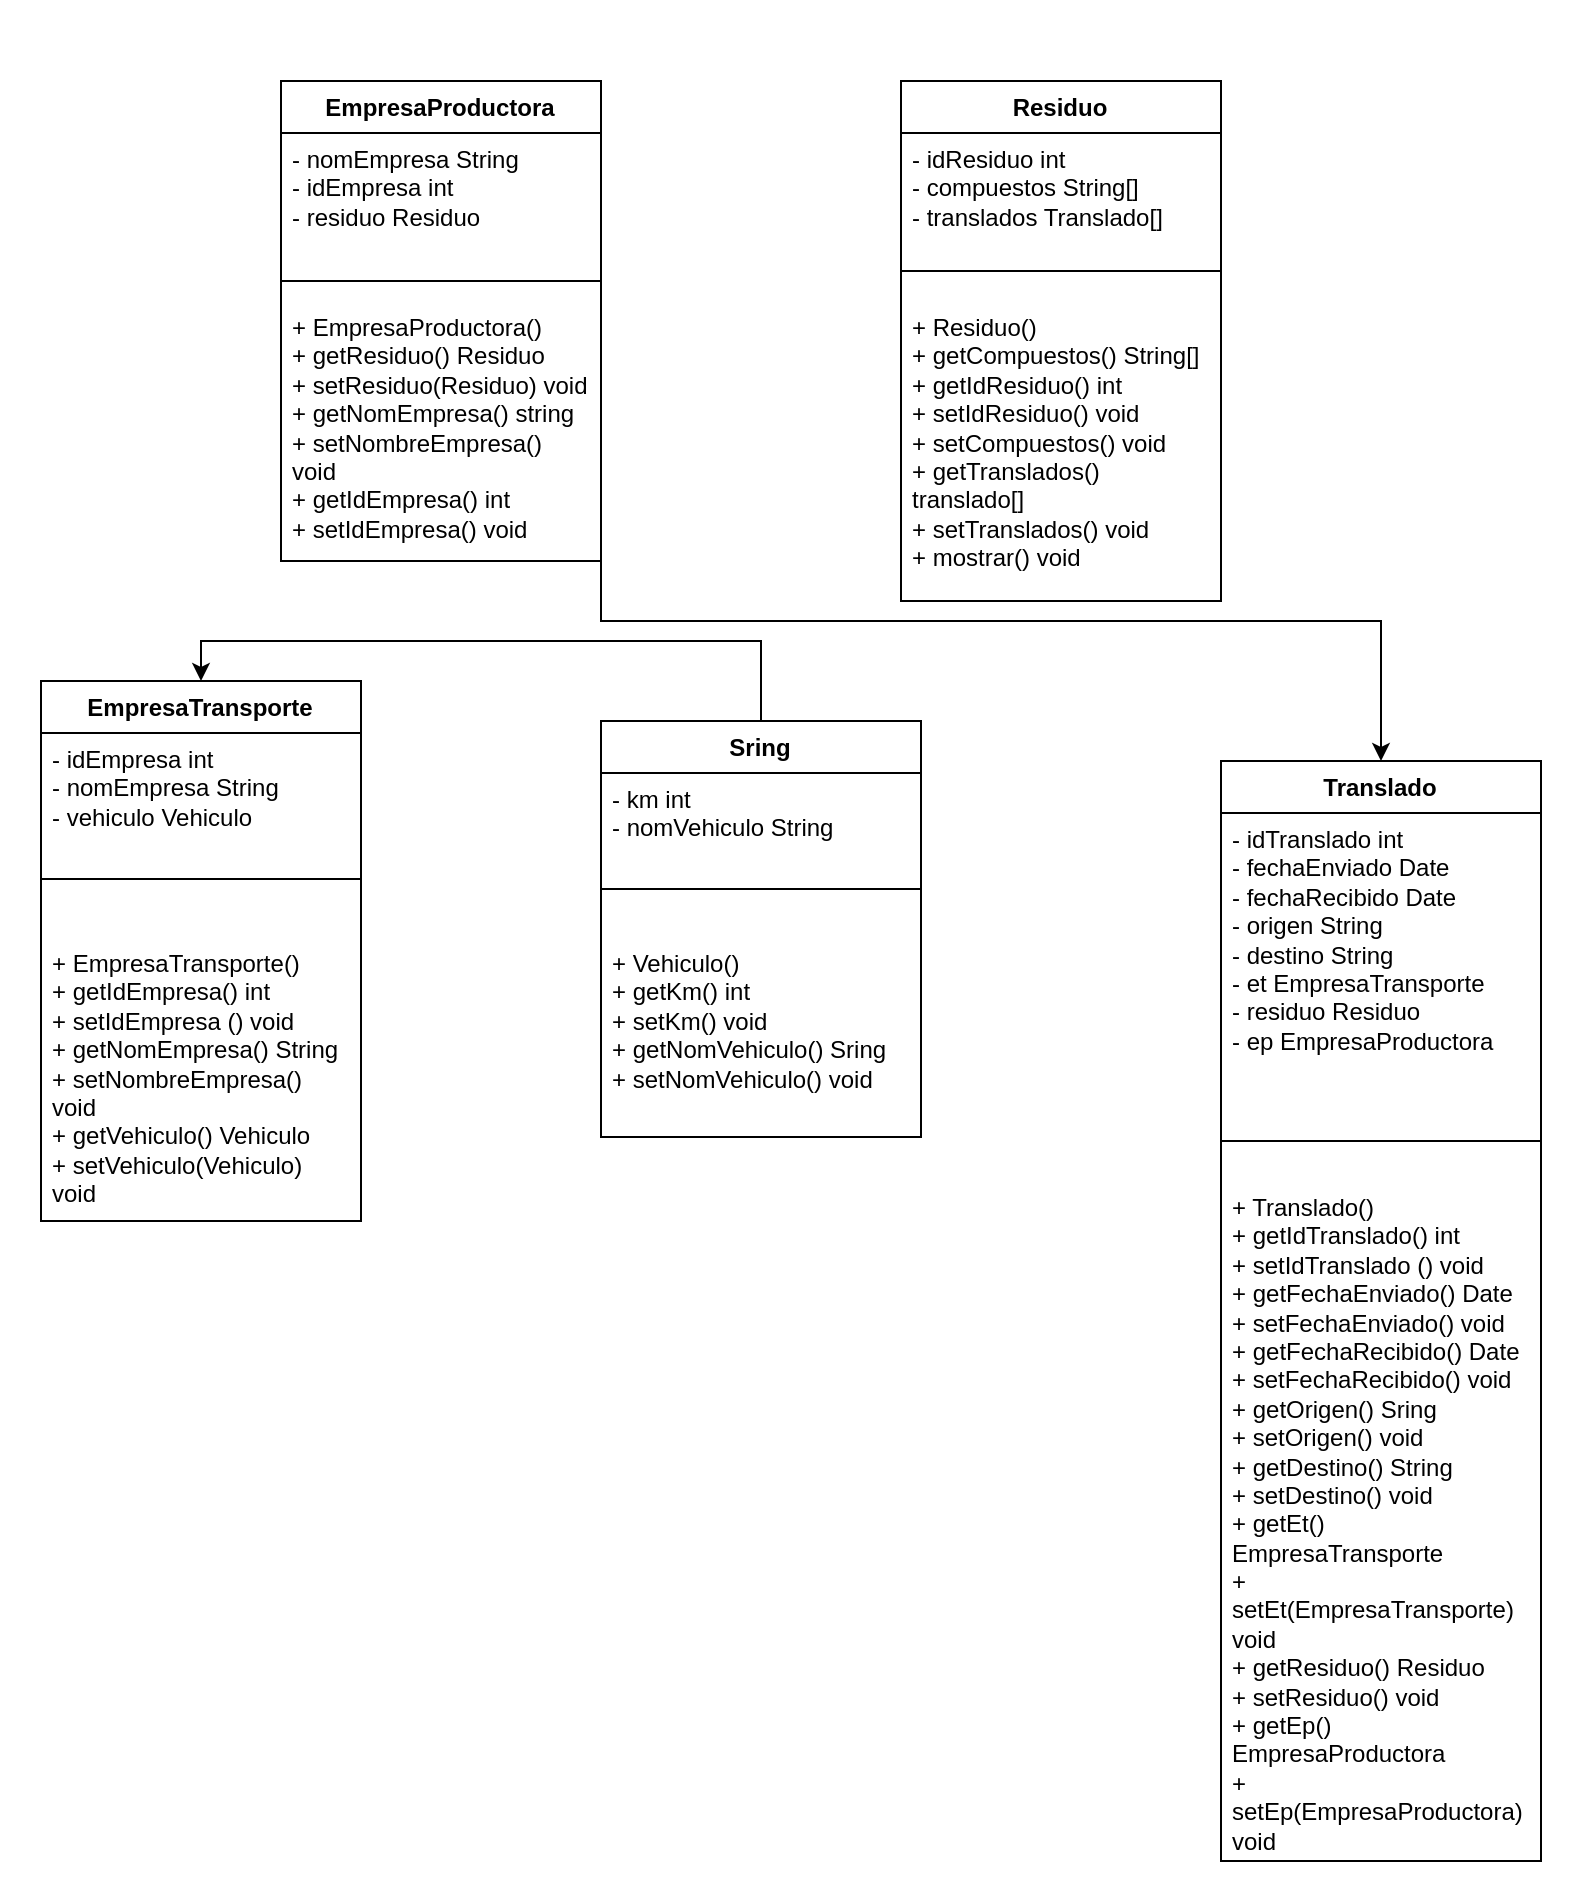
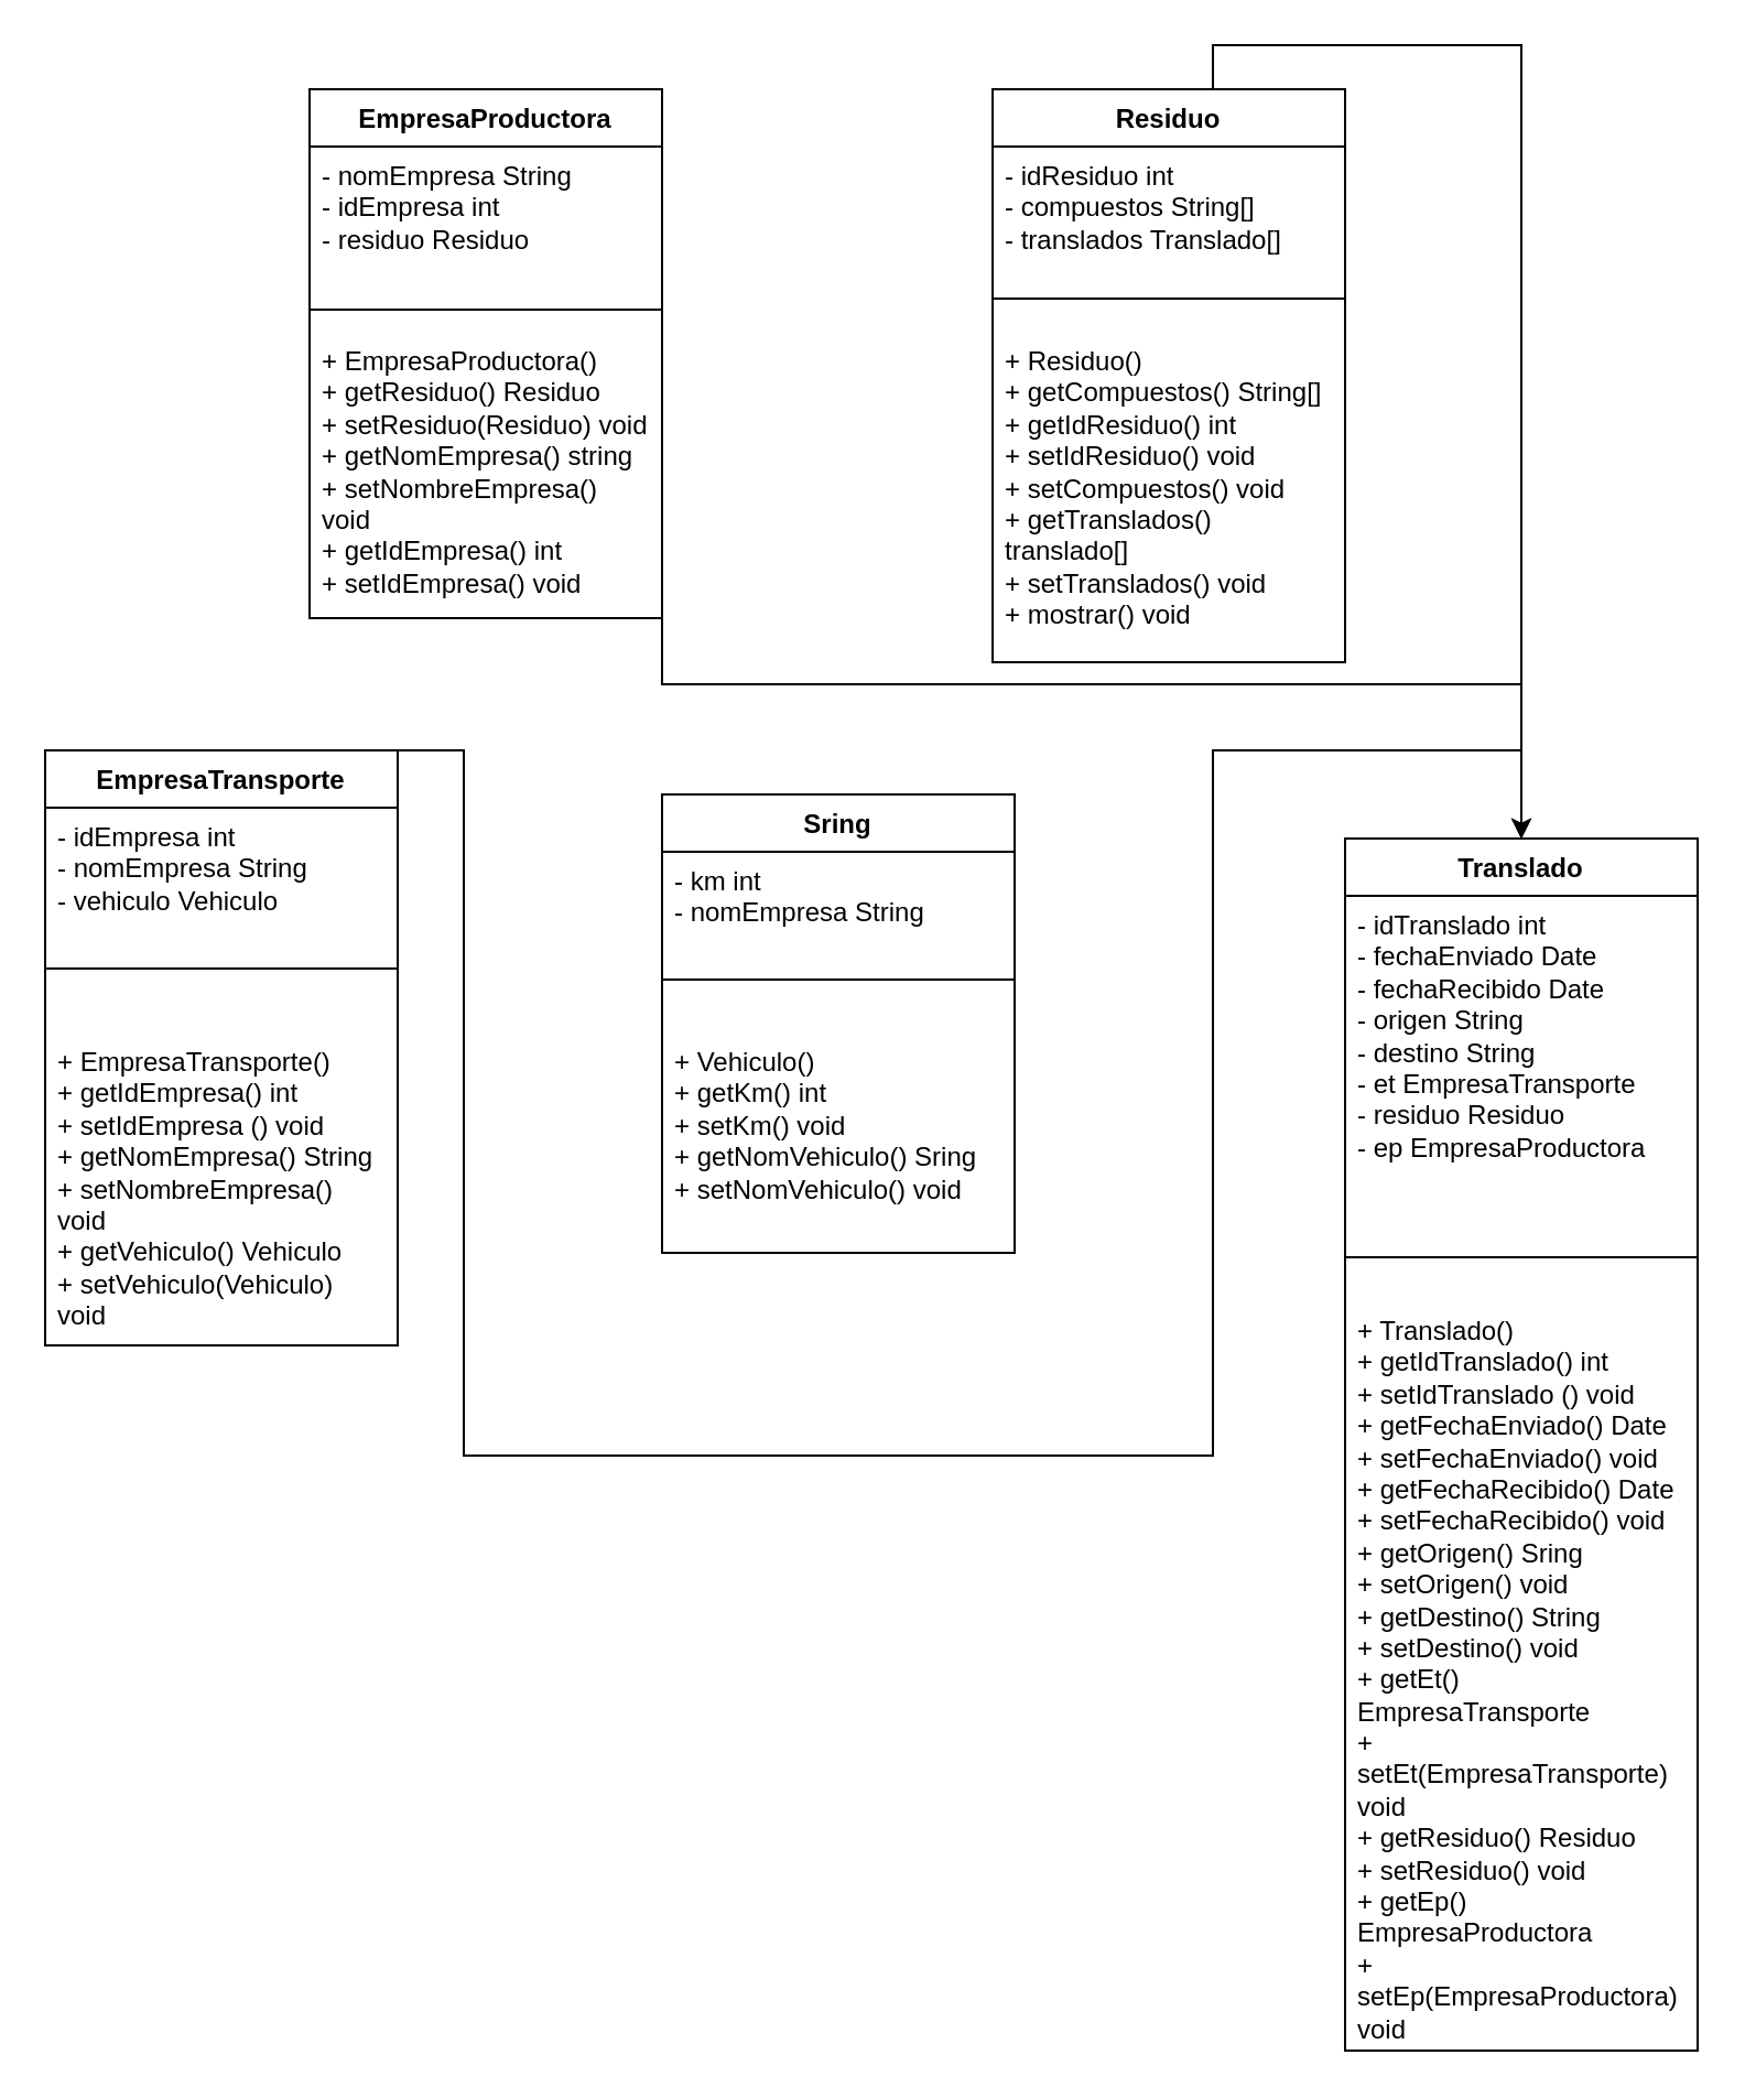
+ <mxCell id="15" style="edgeStyle=orthogonalEdgeStyle;rounded=0;orthogonalLoop=1;jettySize=auto;html=1;exitX=0.5;exitY=0;exitDx=0;exitDy=0;entryX=0.5;entryY=0;entryDx=0;entryDy=0;fontFamily=Helvetica;fontSize=12;fontColor=default;startSize=26;" edge="1" parent="1" source="16" target="11"><mxGeometry relative="1" as="geometry"><Array as="points"><mxPoint x="550" y="40" /><mxPoint x="550" y="20" /><mxPoint x="690" y="20" /></Array></mxGeometry></mxCell>
- <mxCell id="20" style="edgeStyle=orthogonalEdgeStyle;rounded=0;orthogonalLoop=1;jettySize=auto;html=1;exitX=0.5;exitY=0;exitDx=0;exitDy=0;entryX=0.5;entryY=0;entryDx=0;entryDy=0;fontFamily=Helvetica;fontSize=12;fontColor=default;startSize=26;" edge="1" parent="1" source="21" target="7"><mxGeometry relative="1" as="geometry"><Array as="points"><mxPoint x="380" y="320" /><mxPoint x="100" y="320" /></Array></mxGeometry></mxCell>
- <mxCell id="22" value="- km int&lt;br&gt;- nomVehiculo String" style="text;strokeColor=none;fillColor=none;align=left;verticalAlign=top;spacingLeft=4;spacingRight=4;overflow=hidden;rotatable=0;points=[[0,0.5],[1,0.5]];portConstraint=eastwest;whiteSpace=wrap;html=1;" vertex="1" parent="21"><mxGeometry y="26" width="160" height="34" as="geometry" /></mxCell>
+ <mxCell id="22" value="- km int&lt;br&gt;- nomEmpresa String" style="text;strokeColor=none;fillColor=none;align=left;verticalAlign=top;spacingLeft=4;spacingRight=4;overflow=hidden;rotatable=0;points=[[0,0.5],[1,0.5]];portConstraint=eastwest;whiteSpace=wrap;html=1;" vertex="1" parent="21"><mxGeometry y="26" width="160" height="34" as="geometry" /></mxCell>
+ <mxCell id="6" style="edgeStyle=orthogonalEdgeStyle;rounded=0;orthogonalLoop=1;jettySize=auto;html=1;exitX=0.75;exitY=0;exitDx=0;exitDy=0;entryX=0.5;entryY=0;entryDx=0;entryDy=0;fontFamily=Helvetica;fontSize=12;fontColor=default;startSize=26;" edge="1" parent="1" source="7" target="11"><mxGeometry relative="1" as="geometry"><Array as="points"><mxPoint x="210" y="340" /><mxPoint x="210" y="660" /><mxPoint x="550" y="660" /><mxPoint x="550" y="340" /><mxPoint x="690" y="340" /></Array></mxGeometry></mxCell>
